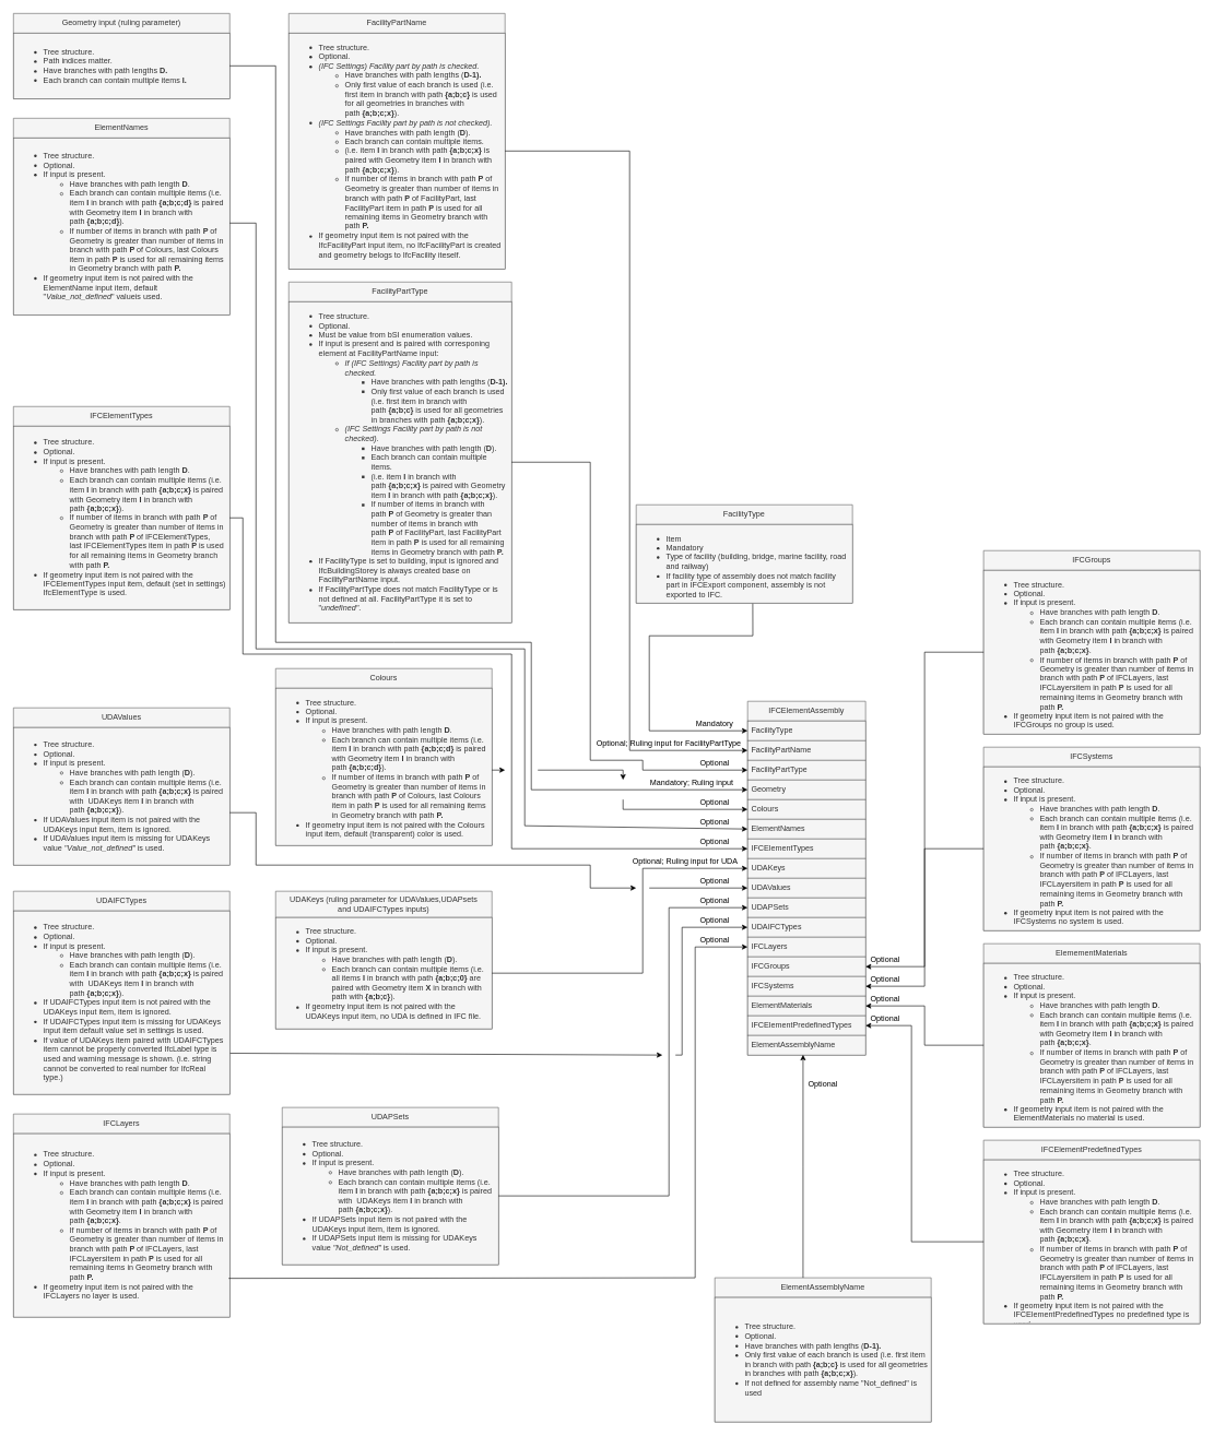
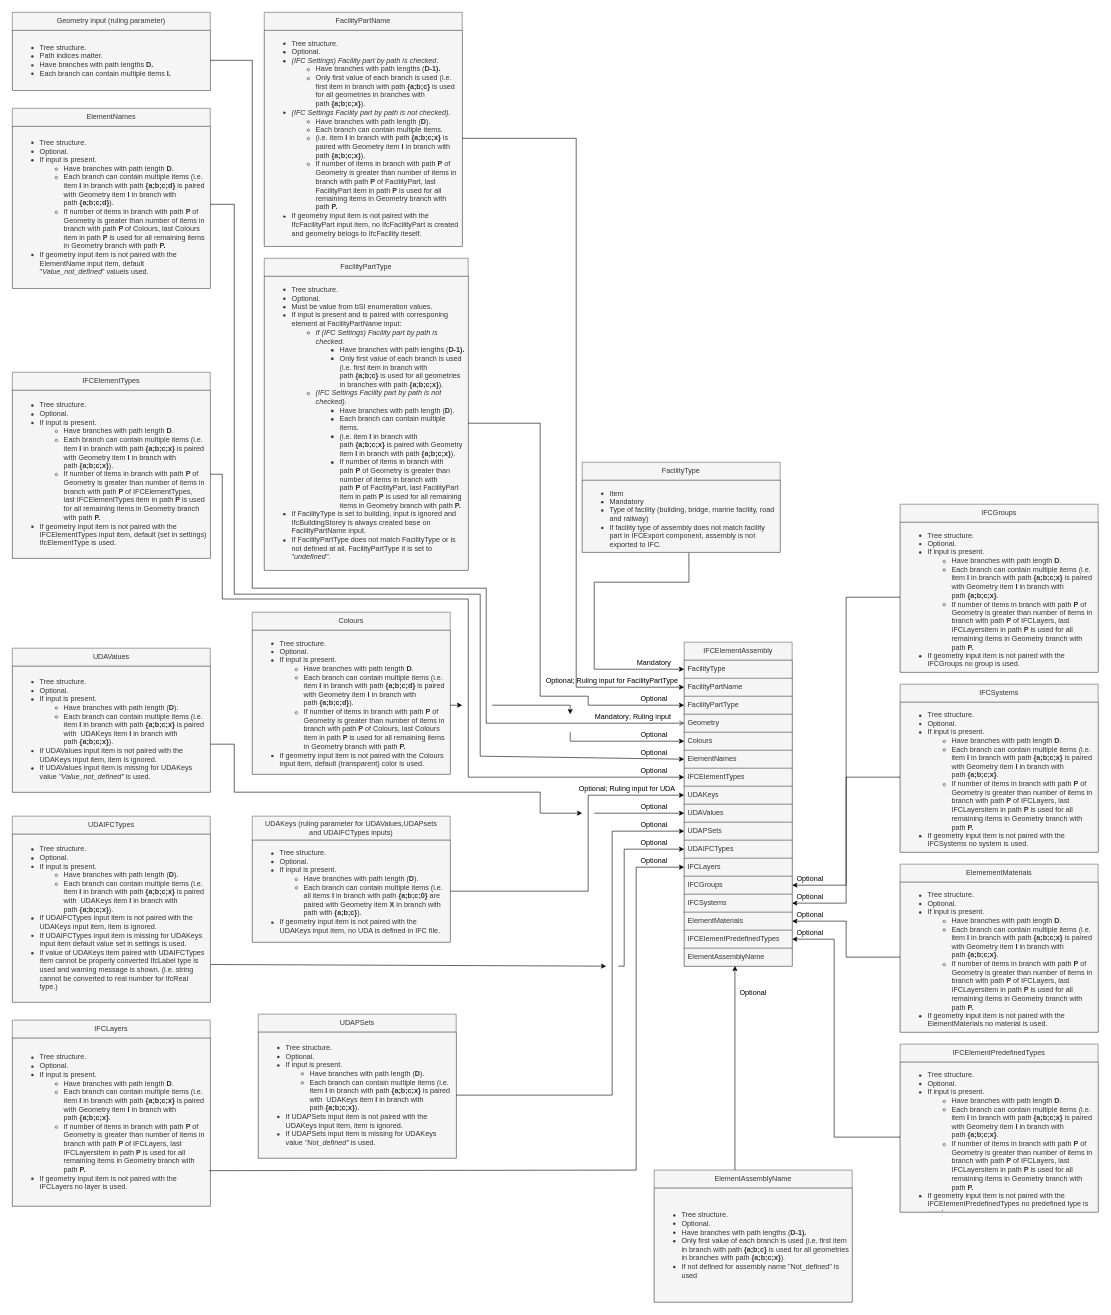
- <mxCell id="28" style="edgeStyle=none;rounded=0;orthogonalLoop=1;jettySize=auto;html=1;entryX=0;entryY=0.5;entryDx=0;entryDy=0;exitX=1;exitY=0.5;exitDx=0;exitDy=0;strokeColor=#000000;" parent="1" source="23" target="6" edge="1"><mxGeometry relative="1" as="geometry"><Array as="points"><mxPoint x="420" y="100" /><mxPoint x="420" y="980" /><mxPoint x="600" y="980" /><mxPoint x="810" y="980" /><mxPoint x="810" y="1205" /></Array></mxGeometry></mxCell>
+ <mxCell id="28" style="edgeStyle=none;rounded=0;orthogonalLoop=1;jettySize=auto;html=1;entryX=0;entryY=0.5;entryDx=0;entryDy=0;exitX=1;exitY=0.5;exitDx=0;exitDy=0;strokeColor=#000000;endArrow=open;" parent="1" source="23" target="6" edge="1"><mxGeometry relative="1" as="geometry"><Array as="points"><mxPoint x="420" y="100" /><mxPoint x="420" y="980" /><mxPoint x="600" y="980" /><mxPoint x="810" y="980" /><mxPoint x="810" y="1205" /></Array></mxGeometry></mxCell>
